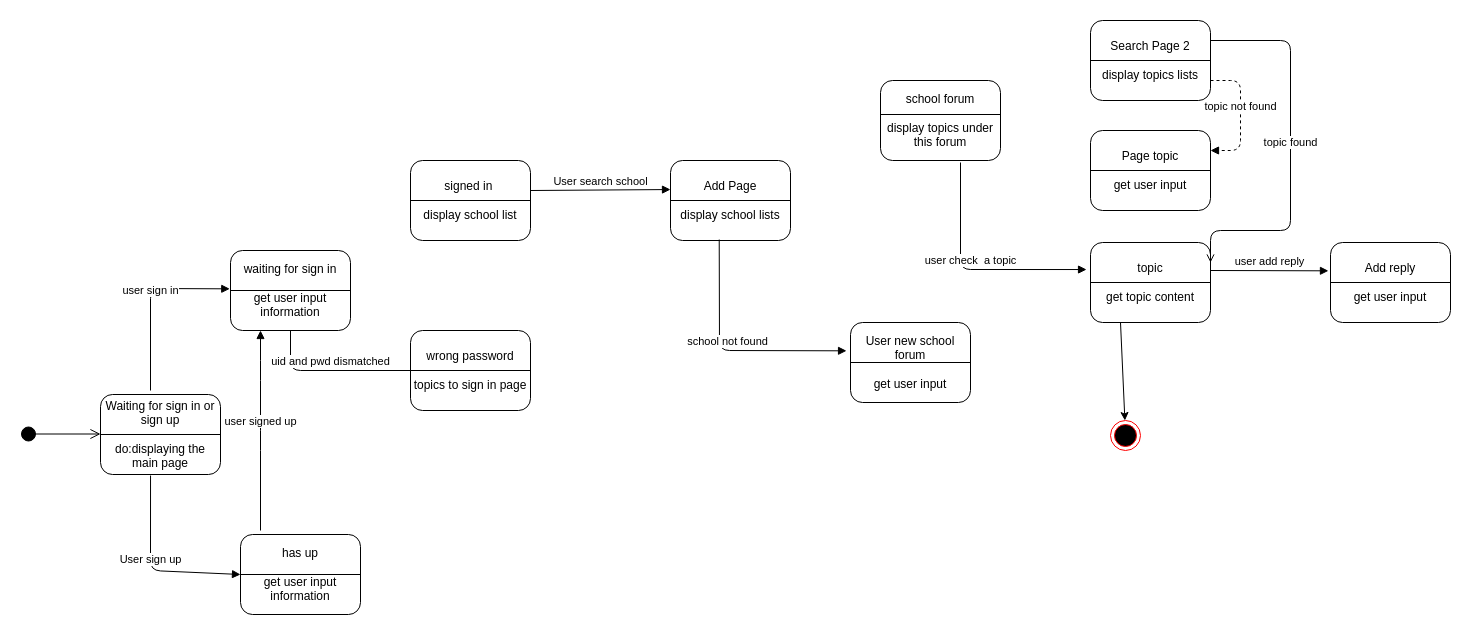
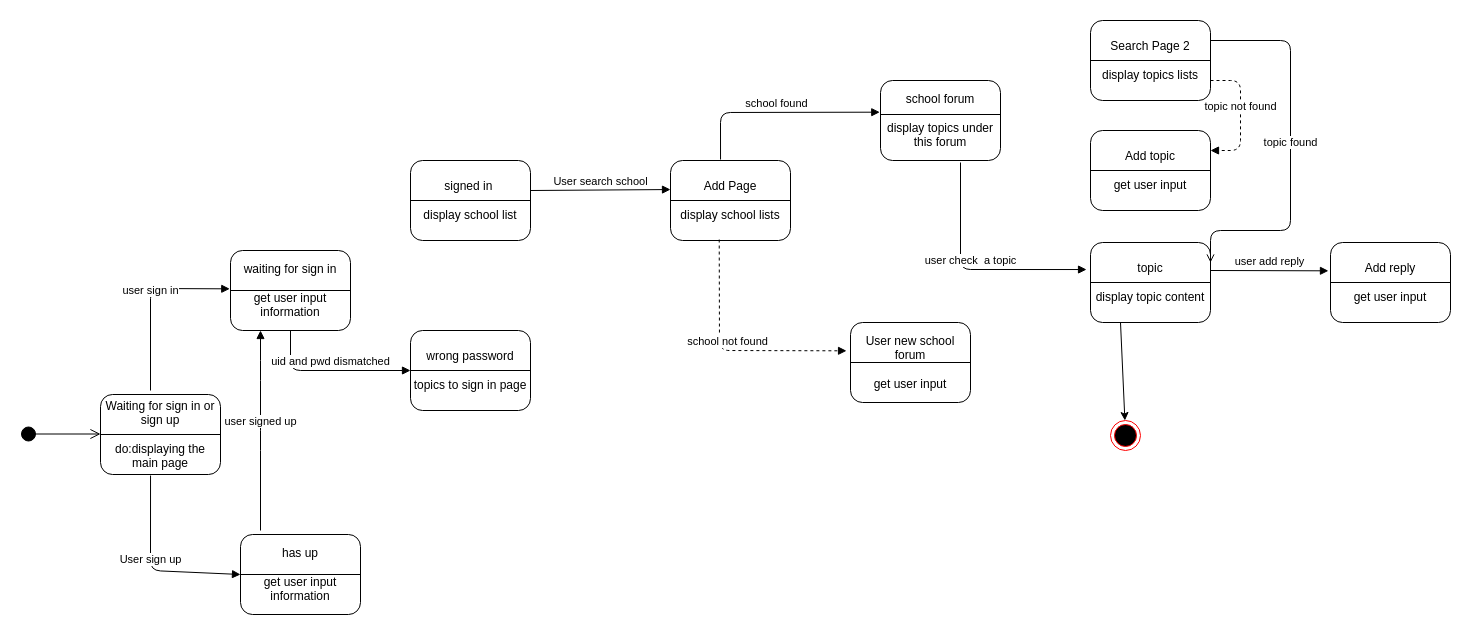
+ <mxCell id="20" value="school found" style="html=1;verticalAlign=bottom;endArrow=block;entryX=-0.006;entryY=0.396;entryDx=0;entryDy=0;entryPerimeter=0;exitX=0.417;exitY=-0.012;exitDx=0;exitDy=0;exitPerimeter=0;" edge="1" parent="1" source="16" target="19"><mxGeometry width="80" relative="1" as="geometry"><mxPoint x="740" y="90" as="sourcePoint" /><mxPoint x="820" y="90" as="targetPoint" /><Array as="points"><mxPoint x="720" y="112" /></Array></mxGeometry></mxCell>
- <mxCell id="26" value="Page topic&lt;br&gt;&lt;br&gt;get user input" style="shape=ext;rounded=1;html=1;whiteSpace=wrap;" vertex="1" parent="1"><mxGeometry x="1090" y="130" width="120" height="80" as="geometry" /></mxCell>
+ <mxCell id="26" value="Add topic&lt;br&gt;&lt;br&gt;get user input" style="shape=ext;rounded=1;html=1;whiteSpace=wrap;" vertex="1" parent="1"><mxGeometry x="1090" y="130" width="120" height="80" as="geometry" /></mxCell>
- <mxCell id="27" value="topic&lt;br&gt;&lt;br&gt;get topic content" style="shape=ext;rounded=1;html=1;whiteSpace=wrap;" vertex="1" parent="1"><mxGeometry x="1090" y="242" width="120" height="80" as="geometry" /></mxCell>
+ <mxCell id="27" value="topic&lt;br&gt;&lt;br&gt;display topic content" style="shape=ext;rounded=1;html=1;whiteSpace=wrap;" vertex="1" parent="1"><mxGeometry x="1090" y="242" width="120" height="80" as="geometry" /></mxCell>
- <mxCell id="23" value="school not found" style="html=1;verticalAlign=bottom;endArrow=block;exitX=0.406;exitY=0.988;exitDx=0;exitDy=0;exitPerimeter=0;entryX=-0.033;entryY=0.354;entryDx=0;entryDy=0;entryPerimeter=0;" edge="1" parent="1" source="16" target="21"><mxGeometry width="80" relative="1" as="geometry"><mxPoint x="730" y="300" as="sourcePoint" /><mxPoint x="810" y="300" as="targetPoint" /><Array as="points"><mxPoint x="719" y="350" /></Array></mxGeometry></mxCell>
+ <mxCell id="23" value="school not found" style="html=1;verticalAlign=bottom;endArrow=block;exitX=0.406;exitY=0.988;exitDx=0;exitDy=0;exitPerimeter=0;entryX=-0.033;entryY=0.354;entryDx=0;entryDy=0;entryPerimeter=0;dashed=1;" edge="1" parent="1" source="16" target="21"><mxGeometry width="80" relative="1" as="geometry"><mxPoint x="730" y="300" as="sourcePoint" /><mxPoint x="810" y="300" as="targetPoint" /><Array as="points"><mxPoint x="719" y="350" /></Array></mxGeometry></mxCell>
- <mxCell id="15" value="uid and pwd dismatched" style="html=1;verticalAlign=bottom;endArrow=none;exitX=0.5;exitY=1;exitDx=0;exitDy=0;entryX=0;entryY=0.5;entryDx=0;entryDy=0;" edge="1" parent="1" source="5" target="8"><mxGeometry width="80" relative="1" as="geometry"><mxPoint x="320" y="390" as="sourcePoint" /><mxPoint x="408" y="366" as="targetPoint" /><Array as="points"><mxPoint x="290" y="370" /></Array></mxGeometry></mxCell>
+ <mxCell id="15" value="uid and pwd dismatched" style="html=1;verticalAlign=bottom;endArrow=block;exitX=0.5;exitY=1;exitDx=0;exitDy=0;entryX=0;entryY=0.5;entryDx=0;entryDy=0;" edge="1" parent="1" source="5" target="8"><mxGeometry width="80" relative="1" as="geometry"><mxPoint x="320" y="390" as="sourcePoint" /><mxPoint x="408" y="366" as="targetPoint" /><Array as="points"><mxPoint x="290" y="370" /></Array></mxGeometry></mxCell>
